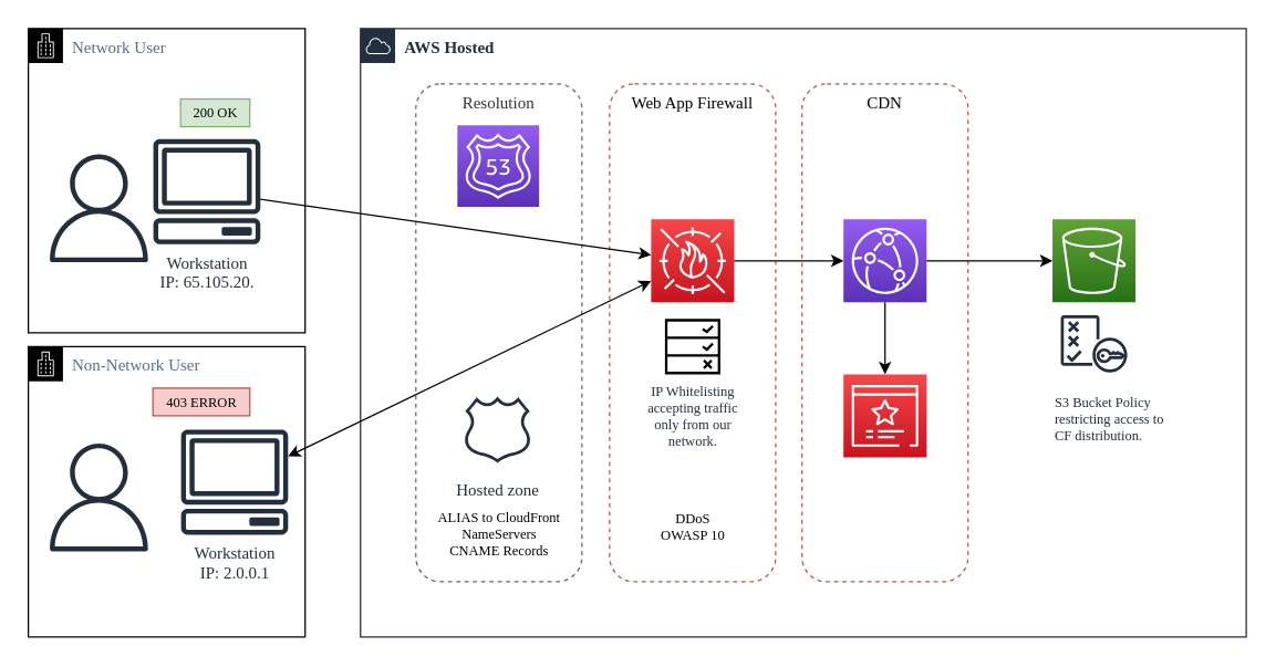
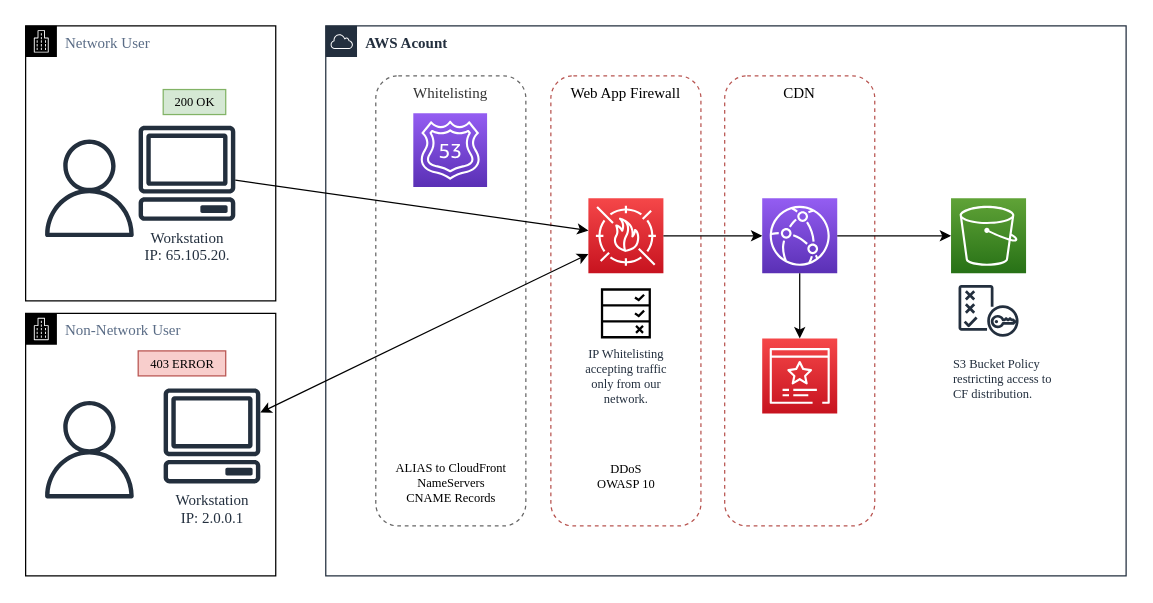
- <mxCell id="2" value="&lt;font face=&quot;Verdana&quot;&gt;&lt;b&gt;AWS Hosted&lt;/b&gt;&lt;/font&gt;" style="points=[[0,0],[0.25,0],[0.5,0],[0.75,0],[1,0],[1,0.25],[1,0.5],[1,0.75],[1,1],[0.75,1],[0.5,1],[0.25,1],[0,1],[0,0.75],[0,0.5],[0,0.25]];outlineConnect=0;gradientColor=none;html=1;whiteSpace=wrap;fontSize=12;fontStyle=0;container=1;pointerEvents=0;collapsible=0;recursiveResize=0;shape=mxgraph.aws4.group;grIcon=mxgraph.aws4.group_aws_cloud;strokeColor=#232F3E;fillColor=none;verticalAlign=top;align=left;spacingLeft=30;fontColor=#232F3E;dashed=0;rounded=1;" vertex="1" parent="1"><mxGeometry x="260" y="20" width="640" height="440" as="geometry" /></mxCell>
+ <mxCell id="2" value="&lt;font face=&quot;Verdana&quot;&gt;&lt;b&gt;AWS Acount&lt;/b&gt;&lt;/font&gt;" style="points=[[0,0],[0.25,0],[0.5,0],[0.75,0],[1,0],[1,0.25],[1,0.5],[1,0.75],[1,1],[0.75,1],[0.5,1],[0.25,1],[0,1],[0,0.75],[0,0.5],[0,0.25]];outlineConnect=0;gradientColor=none;html=1;whiteSpace=wrap;fontSize=12;fontStyle=0;container=1;pointerEvents=0;collapsible=0;recursiveResize=0;shape=mxgraph.aws4.group;grIcon=mxgraph.aws4.group_aws_cloud;strokeColor=#232F3E;fillColor=none;verticalAlign=top;align=left;spacingLeft=30;fontColor=#232F3E;dashed=0;rounded=1;" vertex="1" parent="1"><mxGeometry x="260" y="20" width="640" height="440" as="geometry" /></mxCell>
- <mxCell id="4" value="Resolution" style="fillColor=none;strokeColor=#666666;dashed=1;verticalAlign=top;fontStyle=0;rounded=1;fontFamily=Verdana;fontColor=#333333;" vertex="1" parent="2"><mxGeometry x="40" y="40" width="120" height="360" as="geometry" /></mxCell>
+ <mxCell id="4" value="Whitelisting" style="fillColor=none;strokeColor=#666666;dashed=1;verticalAlign=top;fontStyle=0;rounded=1;fontFamily=Verdana;fontColor=#333333;" vertex="1" parent="2"><mxGeometry x="40" y="40" width="120" height="360" as="geometry" /></mxCell>
- <mxCell id="16" value="Hosted zone" style="sketch=0;outlineConnect=0;fontColor=#232F3E;gradientColor=none;strokeColor=#232F3E;fillColor=#ffffff;dashed=0;verticalLabelPosition=bottom;verticalAlign=top;align=center;html=1;fontSize=12;fontStyle=0;aspect=fixed;shape=mxgraph.aws4.resourceIcon;resIcon=mxgraph.aws4.hosted_zone;rounded=1;fontFamily=Verdana;" vertex="1" parent="2"><mxGeometry x="69" y="260" width="60" height="60" as="geometry" /></mxCell>
